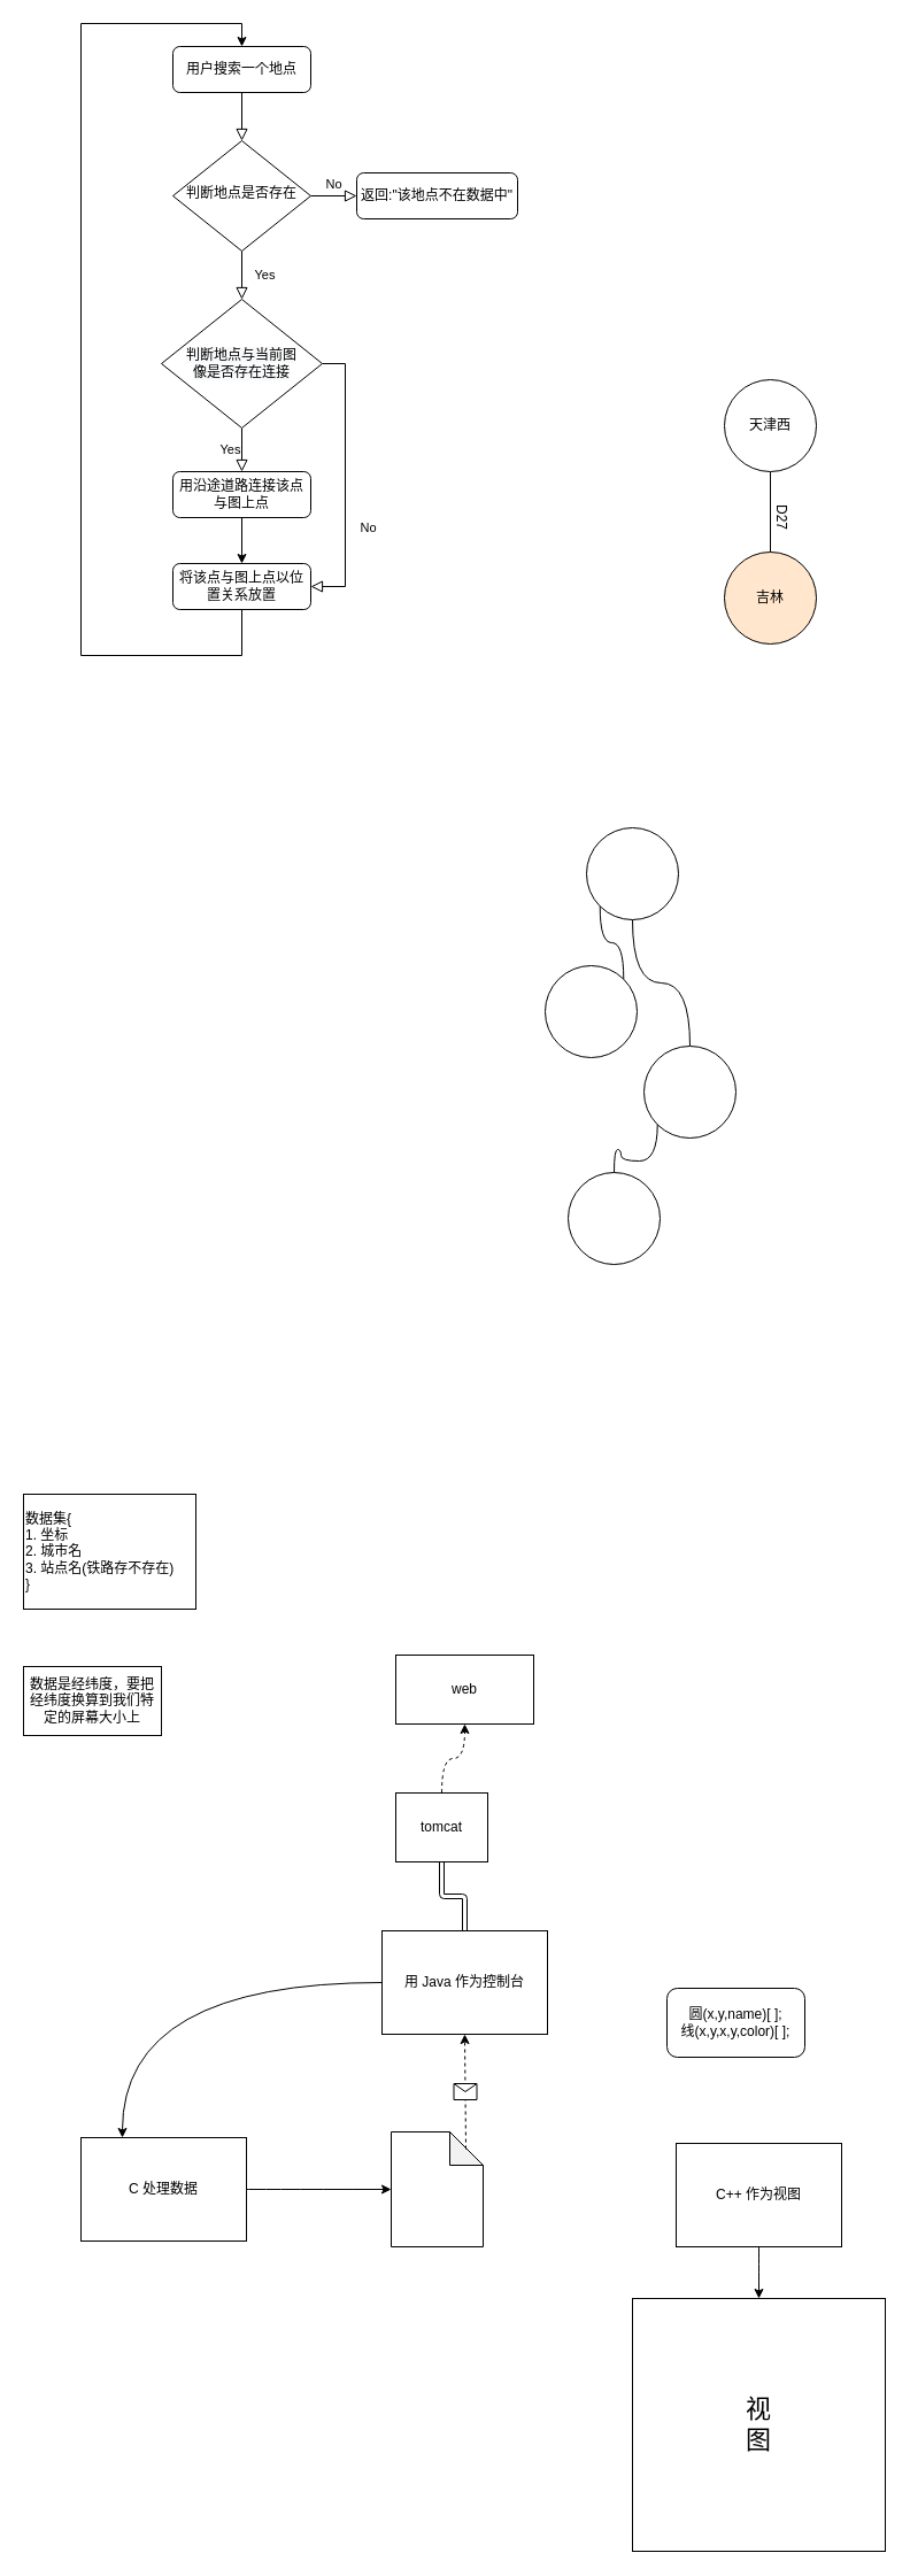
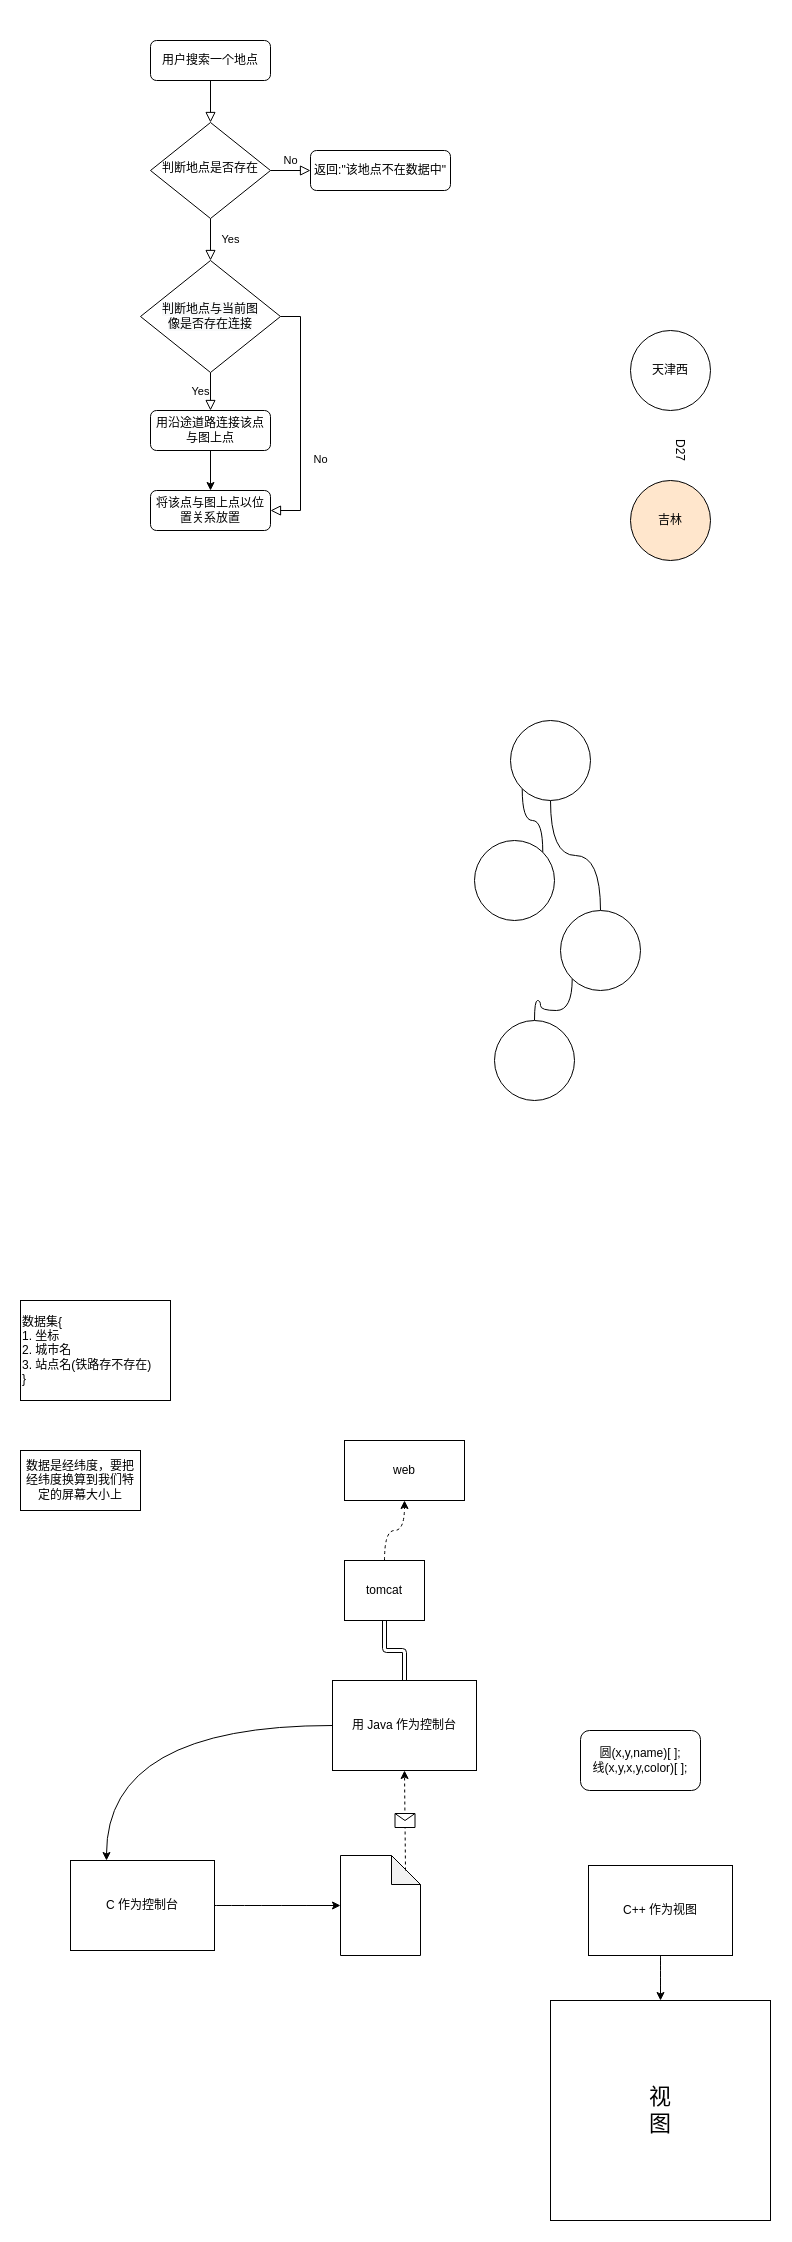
- <mxCell id="11" style="edgeStyle=orthogonalEdgeStyle;rounded=0;orthogonalLoop=1;jettySize=auto;html=1;entryX=0.5;entryY=0;entryDx=0;entryDy=0;exitX=0.5;exitY=1;exitDx=0;exitDy=0;" edge="1" parent="1" source="12" target="3"><mxGeometry relative="1" as="geometry"><Array as="points"><mxPoint x="210" y="570" /><mxPoint x="70" y="570" /><mxPoint x="70" y="20" /><mxPoint x="210" y="20" /></Array></mxGeometry></mxCell>
- <mxCell id="16" style="edgeStyle=orthogonalEdgeStyle;rounded=0;orthogonalLoop=1;jettySize=auto;html=1;exitX=0.5;exitY=1;exitDx=0;exitDy=0;entryX=0.5;entryY=0;entryDx=0;entryDy=0;endArrow=none;endFill=0;" edge="1" parent="1" source="17" target="18"><mxGeometry relative="1" as="geometry" /></mxCell>
- <mxCell id="32" value="C 处理数据" style="rounded=0;whiteSpace=wrap;html=1;" vertex="1" parent="1"><mxGeometry x="70" y="1860" width="144" height="90" as="geometry" /></mxCell>
+ <mxCell id="32" value="C 作为控制台" style="rounded=0;whiteSpace=wrap;html=1;" vertex="1" parent="1"><mxGeometry x="70" y="1860" width="144" height="90" as="geometry" /></mxCell>
